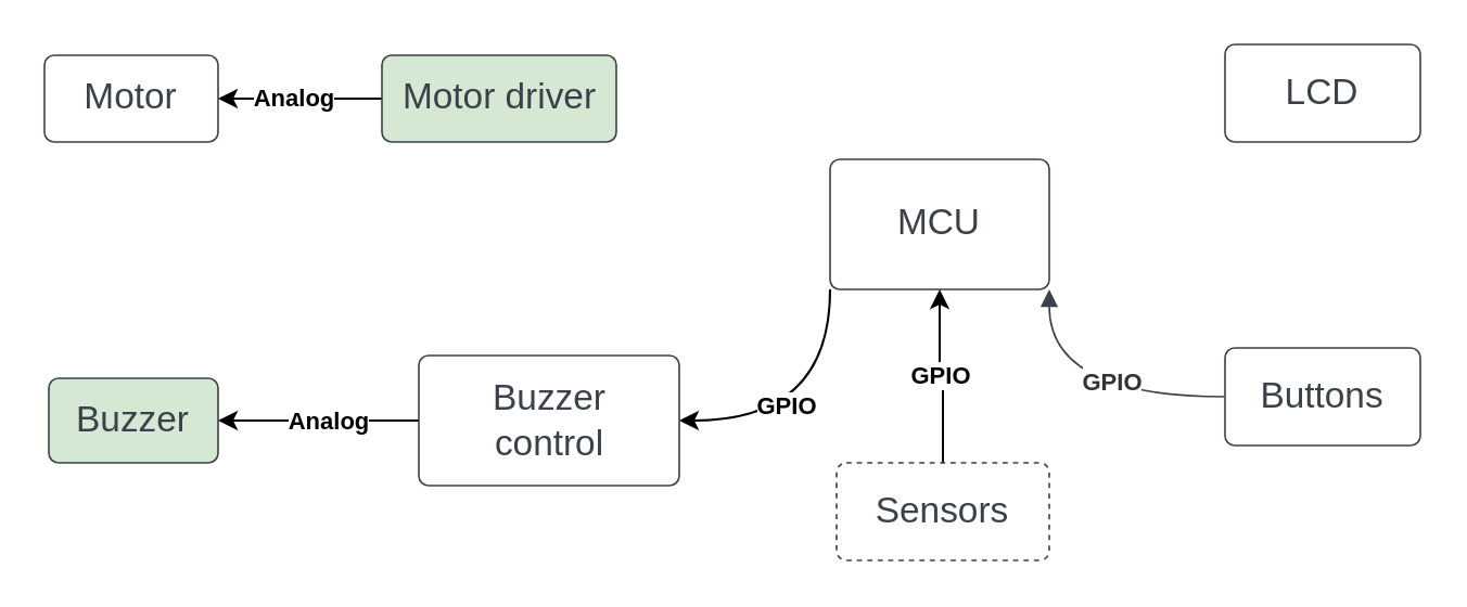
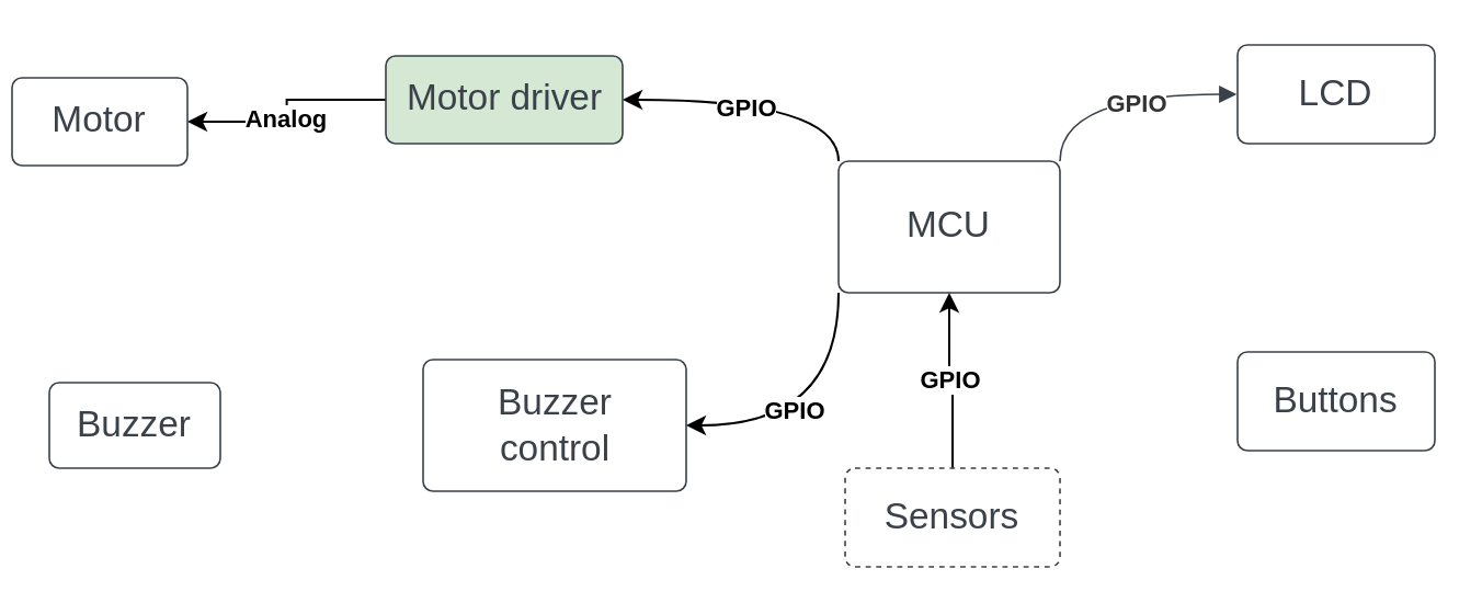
- <mxCell id="19" value="Motor" style="html=1;overflow=block;blockSpacing=1;whiteSpace=wrap;fontSize=16.7;fontColor=#3a414a;spacing=9;strokeColor=#3a414a;strokeOpacity=100;rounded=1;absoluteArcSize=1;arcSize=9;strokeWidth=0.8;lucidId=Z7HV266b1cg1;" vertex="1" parent="1"><mxGeometry x="20" y="25" width="80" height="40" as="geometry" /></mxCell>
+ <mxCell id="19" value="Motor" style="html=1;overflow=block;blockSpacing=1;whiteSpace=wrap;fontSize=16.7;fontColor=#3a414a;spacing=9;strokeColor=#3a414a;strokeOpacity=100;rounded=1;absoluteArcSize=1;arcSize=9;strokeWidth=0.8;lucidId=Z7HV266b1cg1;" vertex="1" parent="1"><mxGeometry x="5" y="35" width="80" height="40" as="geometry" /></mxCell>
+ <mxCell id="11" value="" style="html=1;jettySize=18;whiteSpace=wrap;fontSize=13;strokeColor=#3a414a;strokeOpacity=100;strokeWidth=0.8;rounded=1;arcSize=12;curved=1;startArrow=none;endArrow=block;endFill=1;exitX=1;exitY=0;entryX=-0.004;entryY=0.5;entryPerimeter=0;lucidId=V3HVBkSjDA~W;edgeStyle=orthogonalEdgeStyle;exitDx=0;exitDy=0;" edge="1" parent="1" source="6" target="7"><mxGeometry width="100" height="100" relative="1" as="geometry" /></mxCell>
+ <mxCell id="12" value="&lt;font style=&quot;font-size: 11px;&quot;&gt;GPIO&lt;/font&gt;" style="text;html=1;resizable=0;labelBackgroundColor=default;align=center;verticalAlign=middle;fontStyle=1;fontColor=#333333;fontSize=13.3;" vertex="1" parent="11"><mxGeometry relative="1" as="geometry"><mxPoint x="9" y="3" as="offset" /></mxGeometry></mxCell>
+ <mxCell id="2" style="edgeStyle=orthogonalEdgeStyle;rounded=0;orthogonalLoop=1;jettySize=auto;html=1;exitX=0;exitY=0;exitDx=0;exitDy=0;entryX=1;entryY=0.5;entryDx=0;entryDy=0;curved=1;" edge="1" parent="1" source="6" target="18"><mxGeometry relative="1" as="geometry" /></mxCell>
+ <mxCell id="3" value="&lt;b&gt;GPIO&lt;/b&gt;" style="edgeLabel;html=1;align=center;verticalAlign=middle;resizable=0;points=[];" vertex="1" connectable="0" parent="2"><mxGeometry x="0.122" y="3" relative="1" as="geometry"><mxPoint as="offset" /></mxGeometry></mxCell>
- <mxCell id="9" value="" style="html=1;jettySize=18;whiteSpace=wrap;fontSize=13;strokeColor=#3a414a;strokeOpacity=100;strokeWidth=0.8;rounded=1;arcSize=12;startArrow=none;endArrow=block;endFill=1;exitX=-0.004;exitY=0.5;exitPerimeter=0;entryX=1;entryY=1;lucidId=X2HVbrMtYWLz;edgeStyle=orthogonalEdgeStyle;entryDx=0;entryDy=0;curved=1;" edge="1" parent="1" source="8" target="6"><mxGeometry width="100" height="100" relative="1" as="geometry" /></mxCell>
- <mxCell id="10" value="&lt;font style=&quot;font-size: 11px;&quot;&gt;GPIO&lt;/font&gt;" style="text;html=1;resizable=0;labelBackgroundColor=default;align=center;verticalAlign=middle;fontStyle=1;fontColor=#333333;fontSize=13.3;" vertex="1" parent="9"><mxGeometry relative="1" as="geometry"><mxPoint x="13" y="-8" as="offset" /></mxGeometry></mxCell>
- <mxCell id="20" value="Buzzer" style="html=1;overflow=block;blockSpacing=1;whiteSpace=wrap;fontSize=16.7;fontColor=#3a414a;spacing=9;strokeColor=#3a414a;strokeOpacity=100;rounded=1;absoluteArcSize=1;arcSize=9;strokeWidth=0.8;lucidId=e8HVmL0fnJ4k;fillColor=#d5e8d4;" vertex="1" parent="1"><mxGeometry x="22" y="174" width="78" height="39" as="geometry" /></mxCell>
+ <mxCell id="20" value="Buzzer" style="html=1;overflow=block;blockSpacing=1;whiteSpace=wrap;fontSize=16.7;fontColor=#3a414a;spacing=9;strokeColor=#3a414a;strokeOpacity=100;rounded=1;absoluteArcSize=1;arcSize=9;strokeWidth=0.8;lucidId=e8HVmL0fnJ4k;" vertex="1" parent="1"><mxGeometry x="22" y="174" width="78" height="39" as="geometry" /></mxCell>
- <mxCell id="21" style="edgeStyle=orthogonalEdgeStyle;rounded=0;orthogonalLoop=1;jettySize=auto;html=1;exitX=0;exitY=0.5;exitDx=0;exitDy=0;entryX=1;entryY=0.5;entryDx=0;entryDy=0;" edge="1" parent="1" source="23" target="20"><mxGeometry relative="1" as="geometry" /></mxCell>
- <mxCell id="22" value="&lt;b&gt;Analog&lt;/b&gt;" style="edgeLabel;html=1;align=center;verticalAlign=middle;resizable=0;points=[];" vertex="1" connectable="0" parent="21"><mxGeometry x="-0.091" relative="1" as="geometry"><mxPoint as="offset" /></mxGeometry></mxCell>
